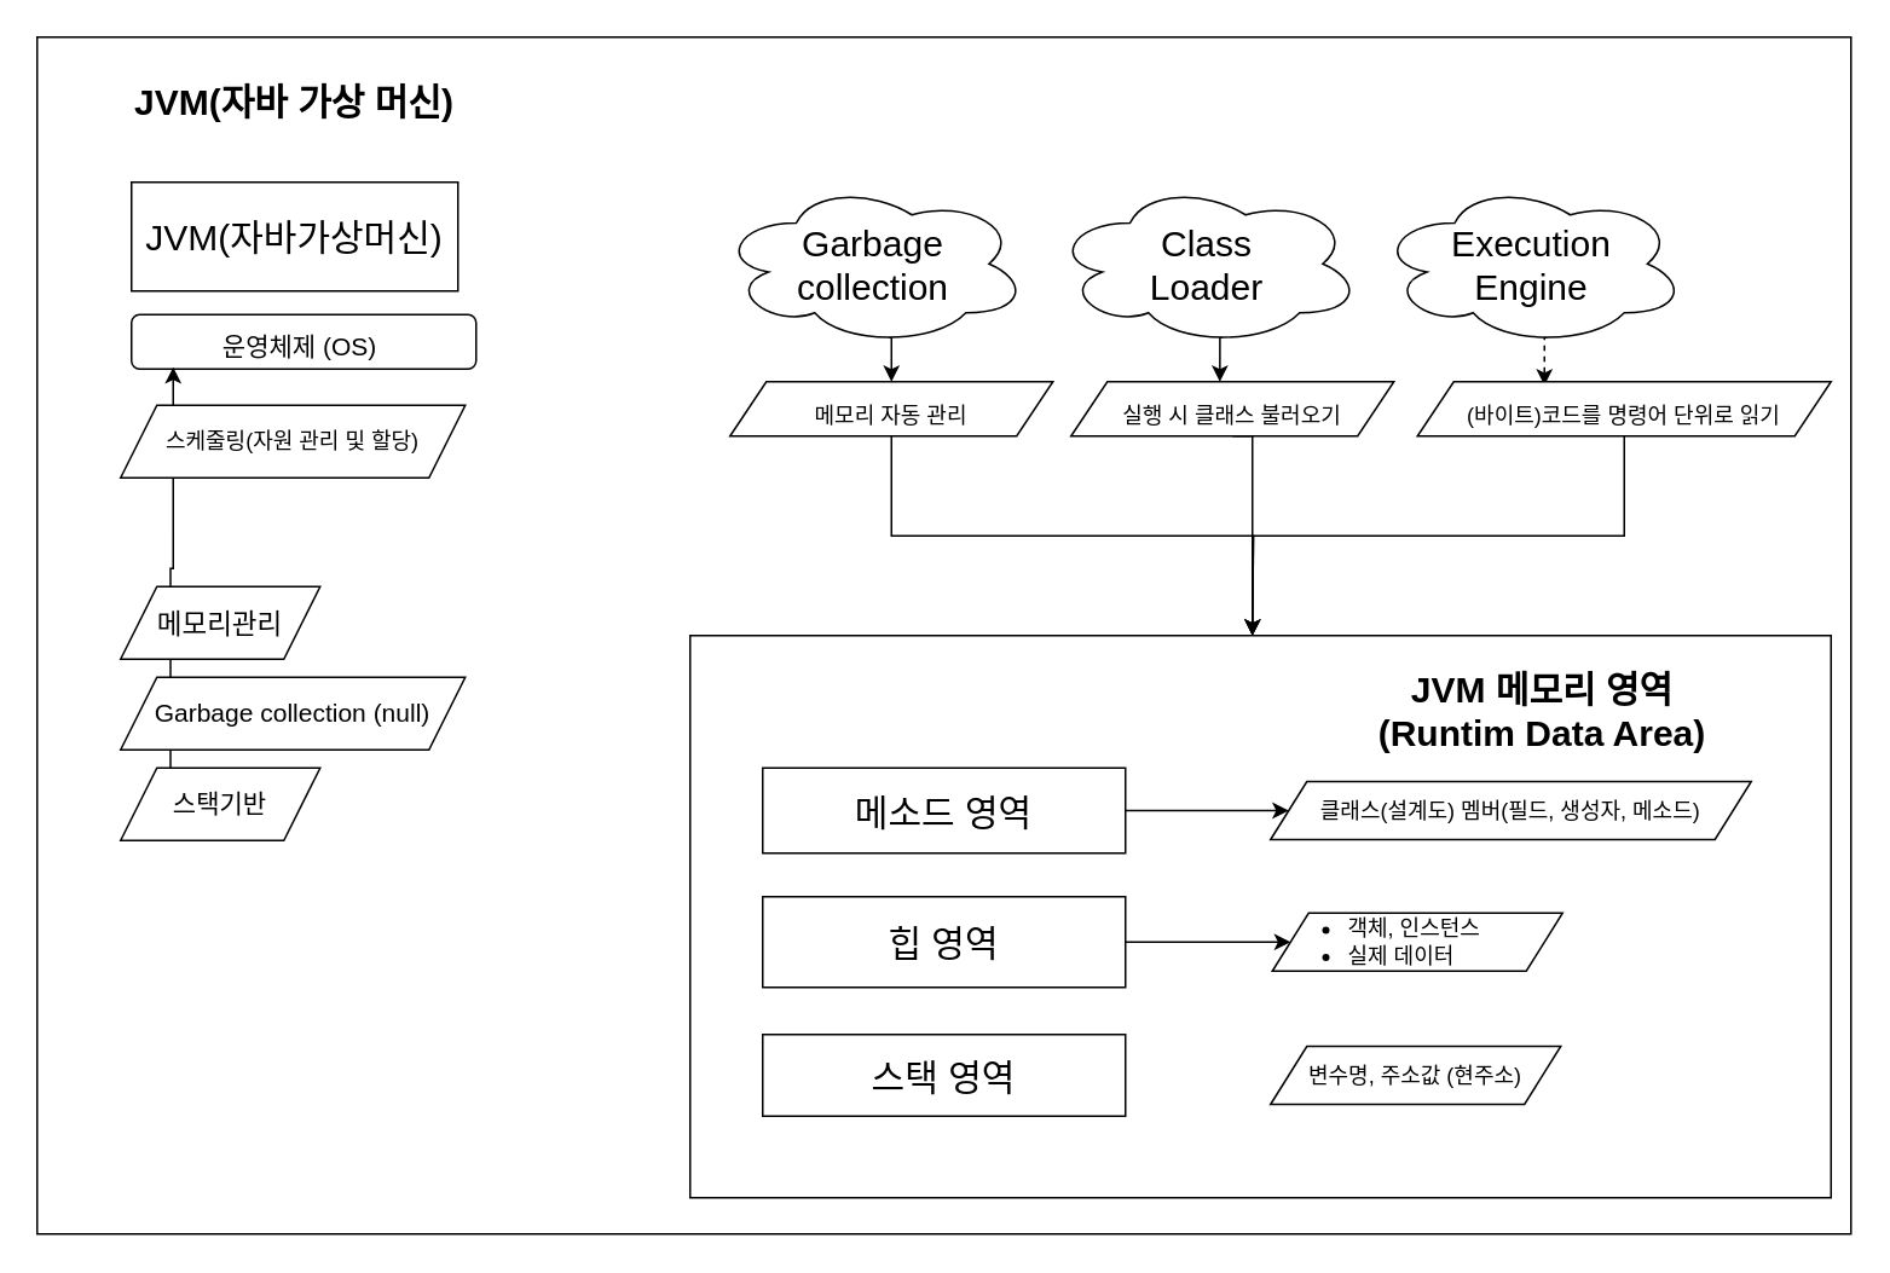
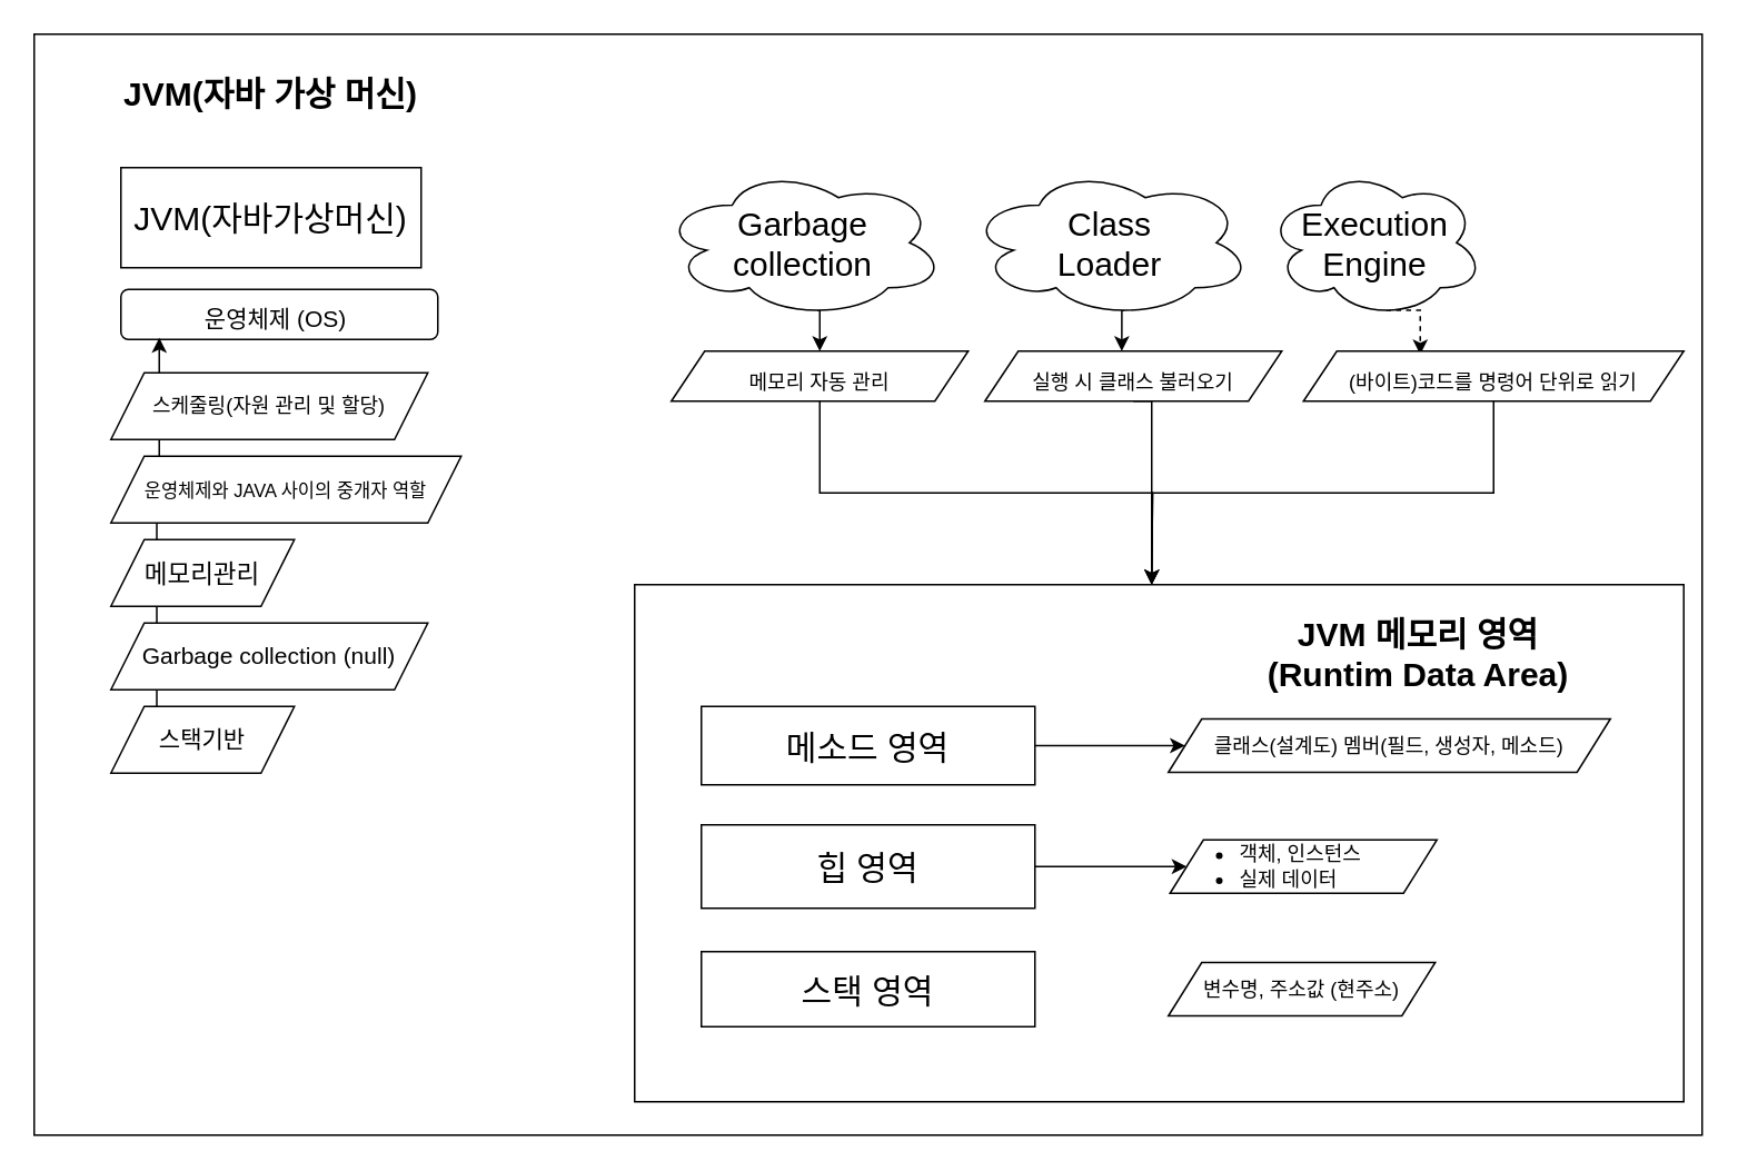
- <mxCell id="26" value="Execution&lt;br&gt;Engine" style="ellipse;shape=cloud;whiteSpace=wrap;html=1;fontSize=20;align=center;" vertex="1" parent="1"><mxGeometry x="759" y="100" width="170" height="90" as="geometry" /></mxCell>
+ <mxCell id="26" value="Execution&lt;br&gt;Engine" style="ellipse;shape=cloud;whiteSpace=wrap;html=1;fontSize=20;align=center;" vertex="1" parent="1"><mxGeometry x="759" y="100" width="130" height="90" as="geometry" /></mxCell>
+ <mxCell id="7" value="&lt;font style=&quot;font-size: 11px&quot;&gt;운영체제와 JAVA 사이의 중개자 역할&lt;/font&gt;" style="shape=parallelogram;perimeter=parallelogramPerimeter;whiteSpace=wrap;html=1;fixedSize=1;fontSize=14;" vertex="1" parent="1"><mxGeometry x="66" y="273" width="210" height="40" as="geometry" /></mxCell>
